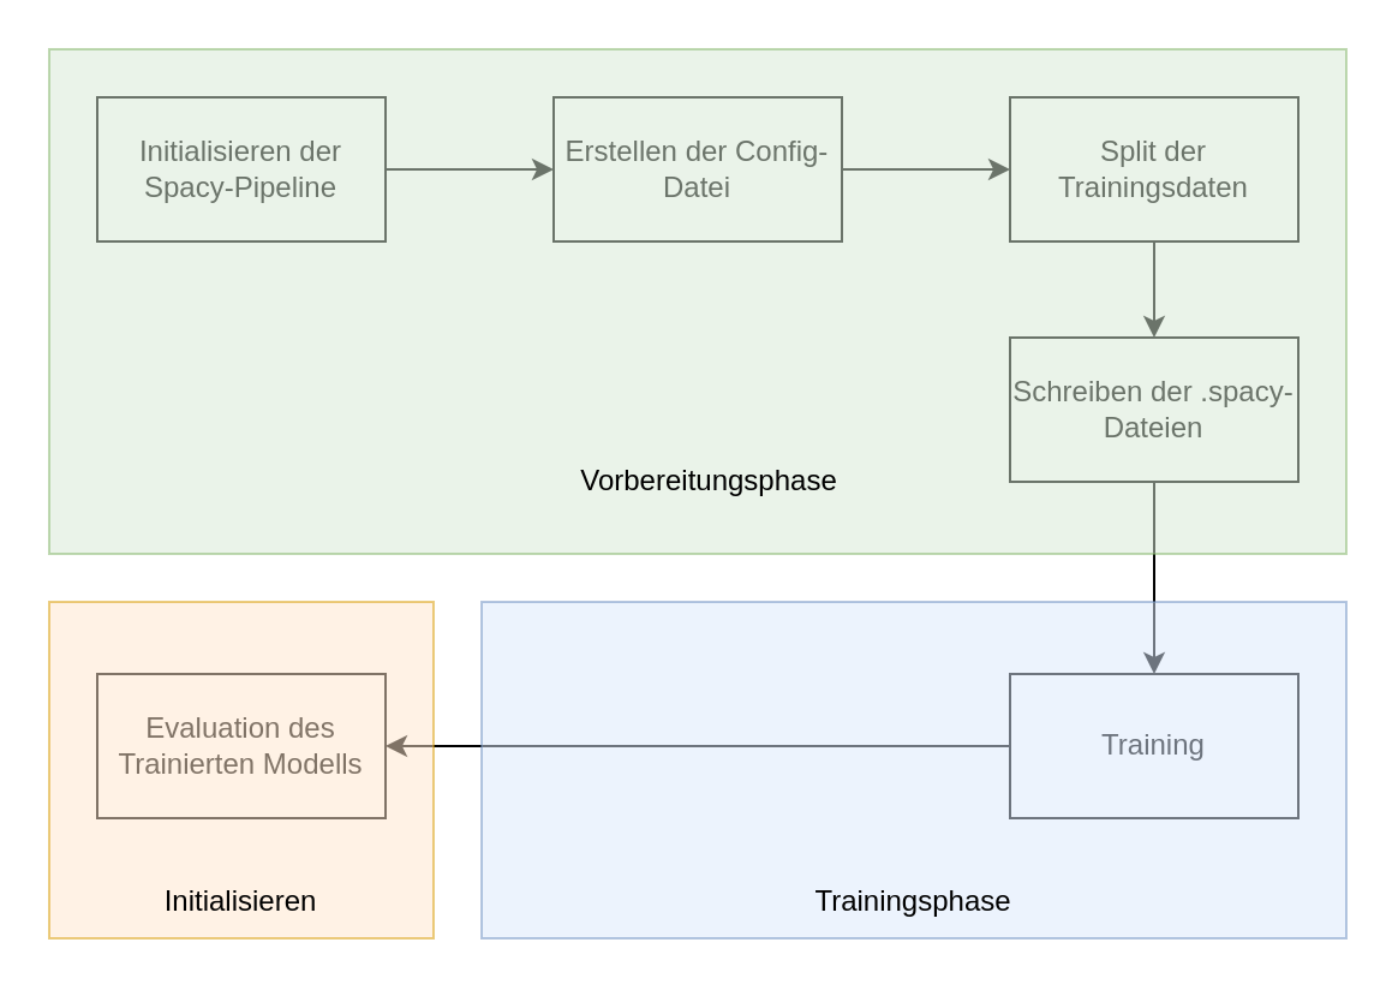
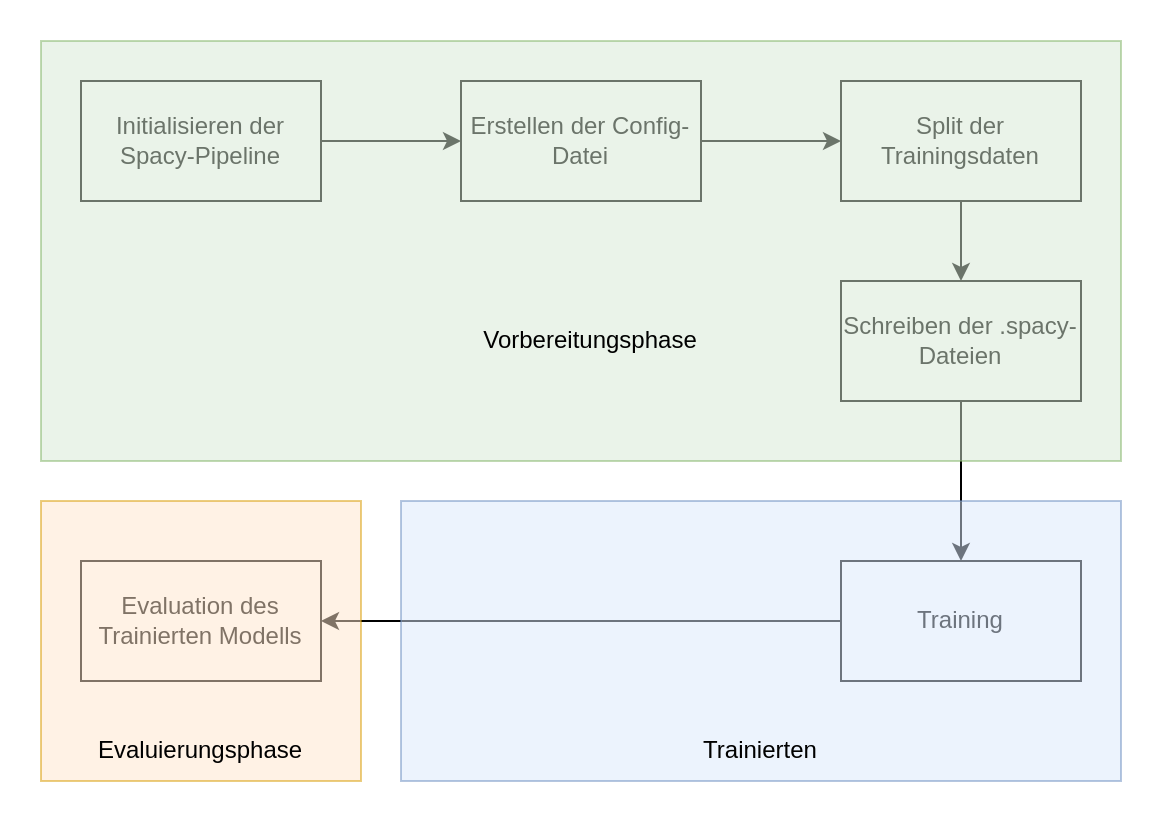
- <mxCell id="14" value="Vorbereitungsphase" style="text;html=1;align=center;verticalAlign=middle;whiteSpace=wrap;rounded=0;" vertex="1" parent="1"><mxGeometry x="230" y="185" width="130" height="30" as="geometry" /></mxCell>
+ <mxCell id="14" value="Vorbereitungsphase" style="text;html=1;align=center;verticalAlign=middle;whiteSpace=wrap;rounded=0;" vertex="1" parent="1"><mxGeometry x="230" y="155" width="130" height="30" as="geometry" /></mxCell>
- <mxCell id="18" value="Initialisieren" style="text;html=1;align=center;verticalAlign=middle;whiteSpace=wrap;rounded=0;" vertex="1" parent="1"><mxGeometry x="50" y="360" width="100" height="30" as="geometry" /></mxCell>
+ <mxCell id="18" value="Evaluierungsphase" style="text;html=1;align=center;verticalAlign=middle;whiteSpace=wrap;rounded=0;" vertex="1" parent="1"><mxGeometry x="50" y="360" width="100" height="30" as="geometry" /></mxCell>
- <mxCell id="17" value="Trainingsphase" style="text;html=1;align=center;verticalAlign=middle;whiteSpace=wrap;rounded=0;" vertex="1" parent="1"><mxGeometry x="332" y="360" width="96" height="30" as="geometry" /></mxCell>
+ <mxCell id="17" value="Trainierten" style="text;html=1;align=center;verticalAlign=middle;whiteSpace=wrap;rounded=0;" vertex="1" parent="1"><mxGeometry x="332" y="360" width="96" height="30" as="geometry" /></mxCell>
